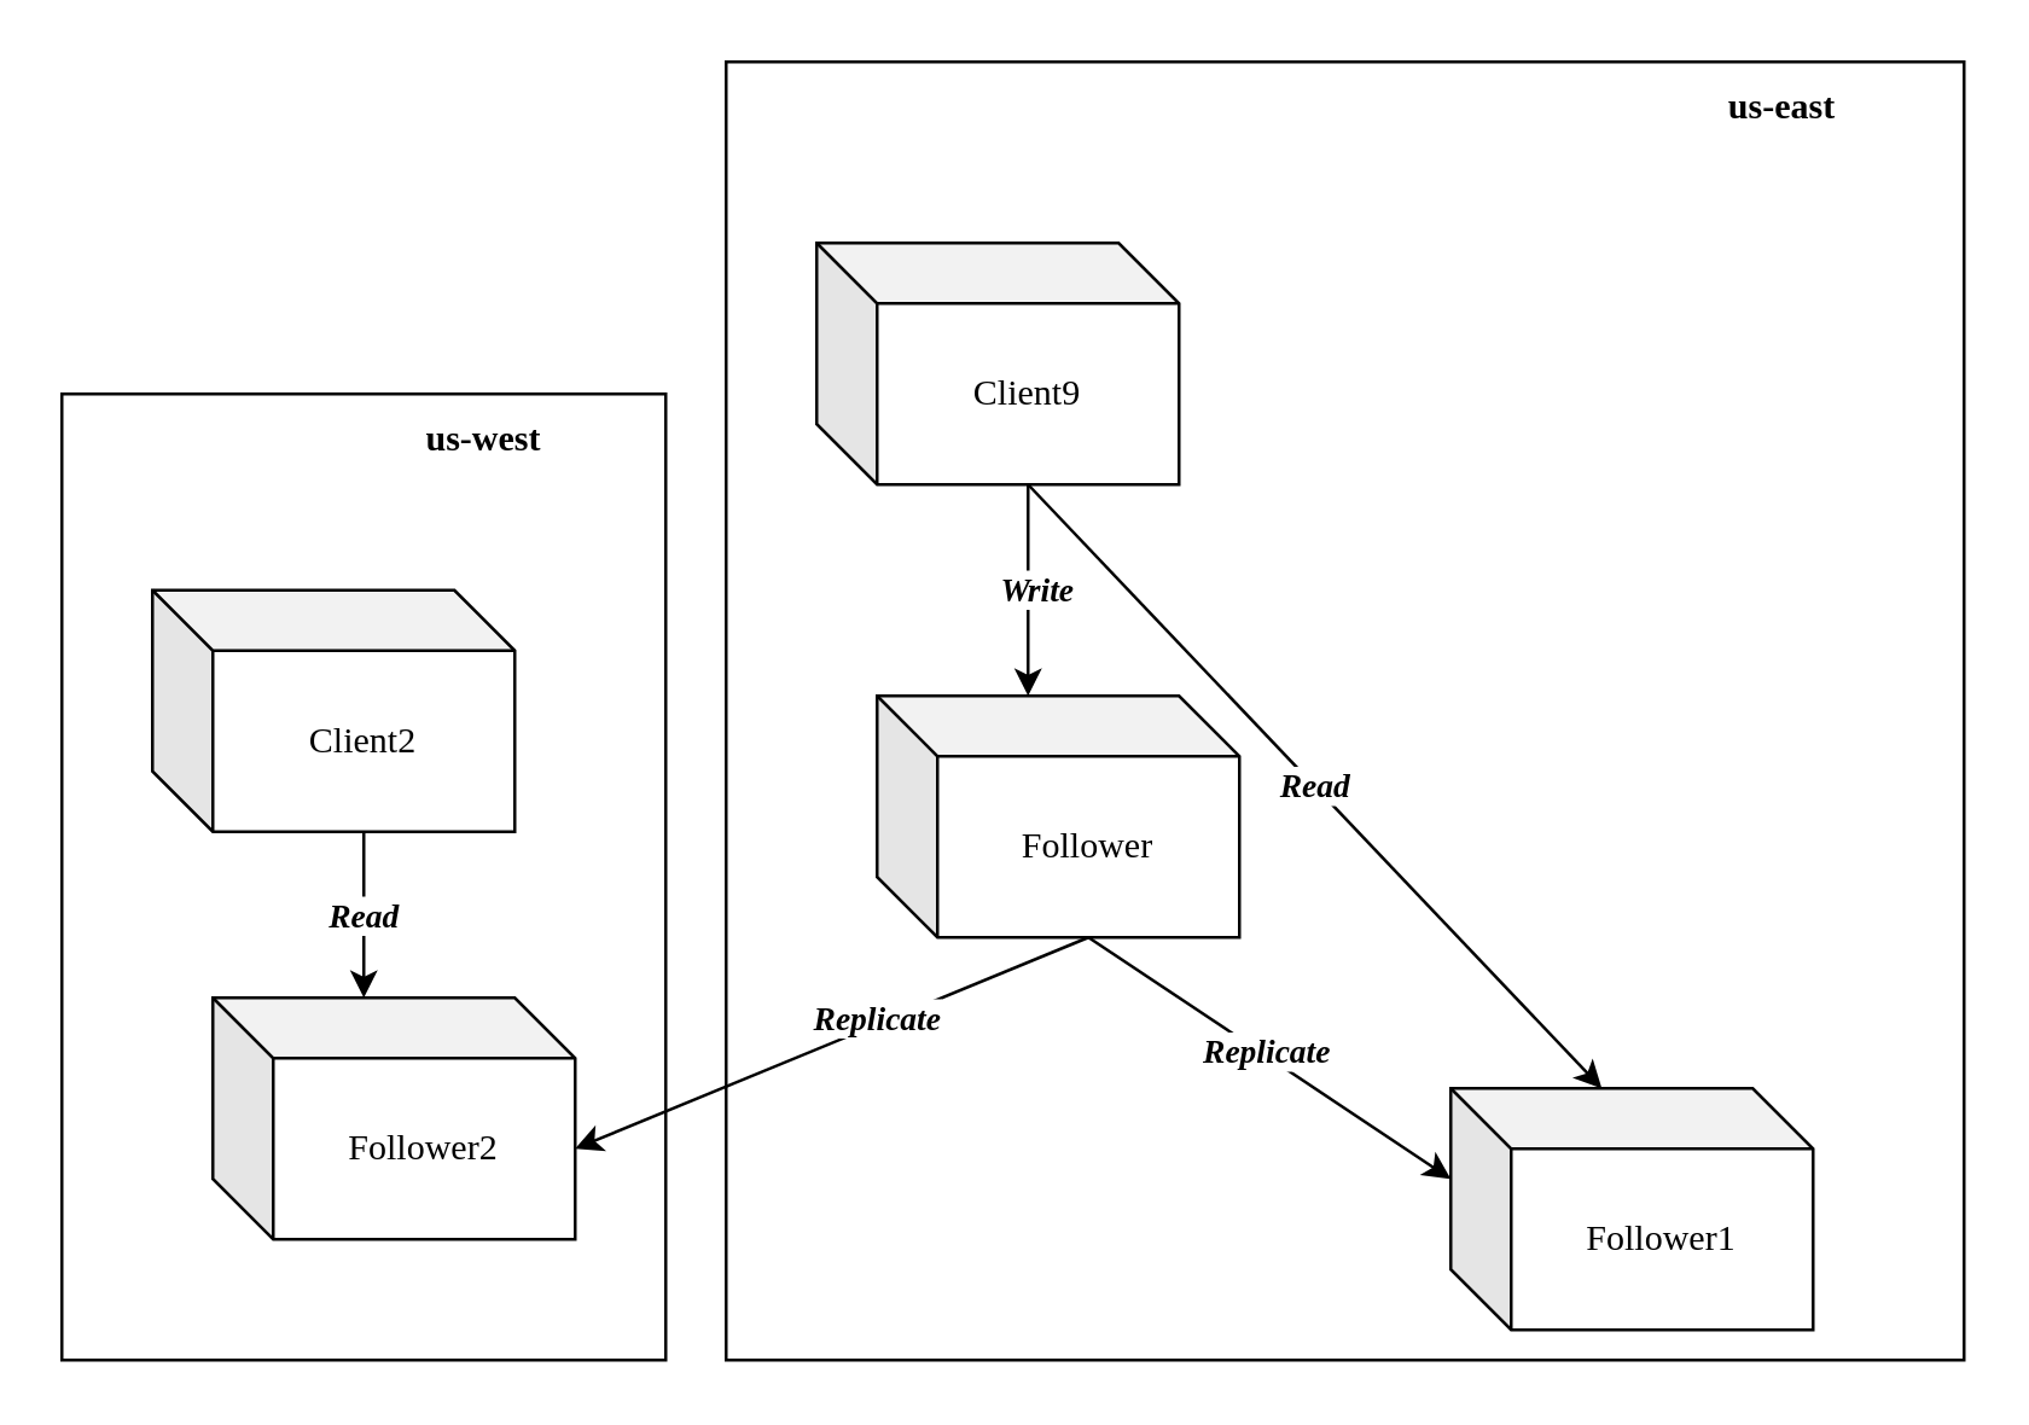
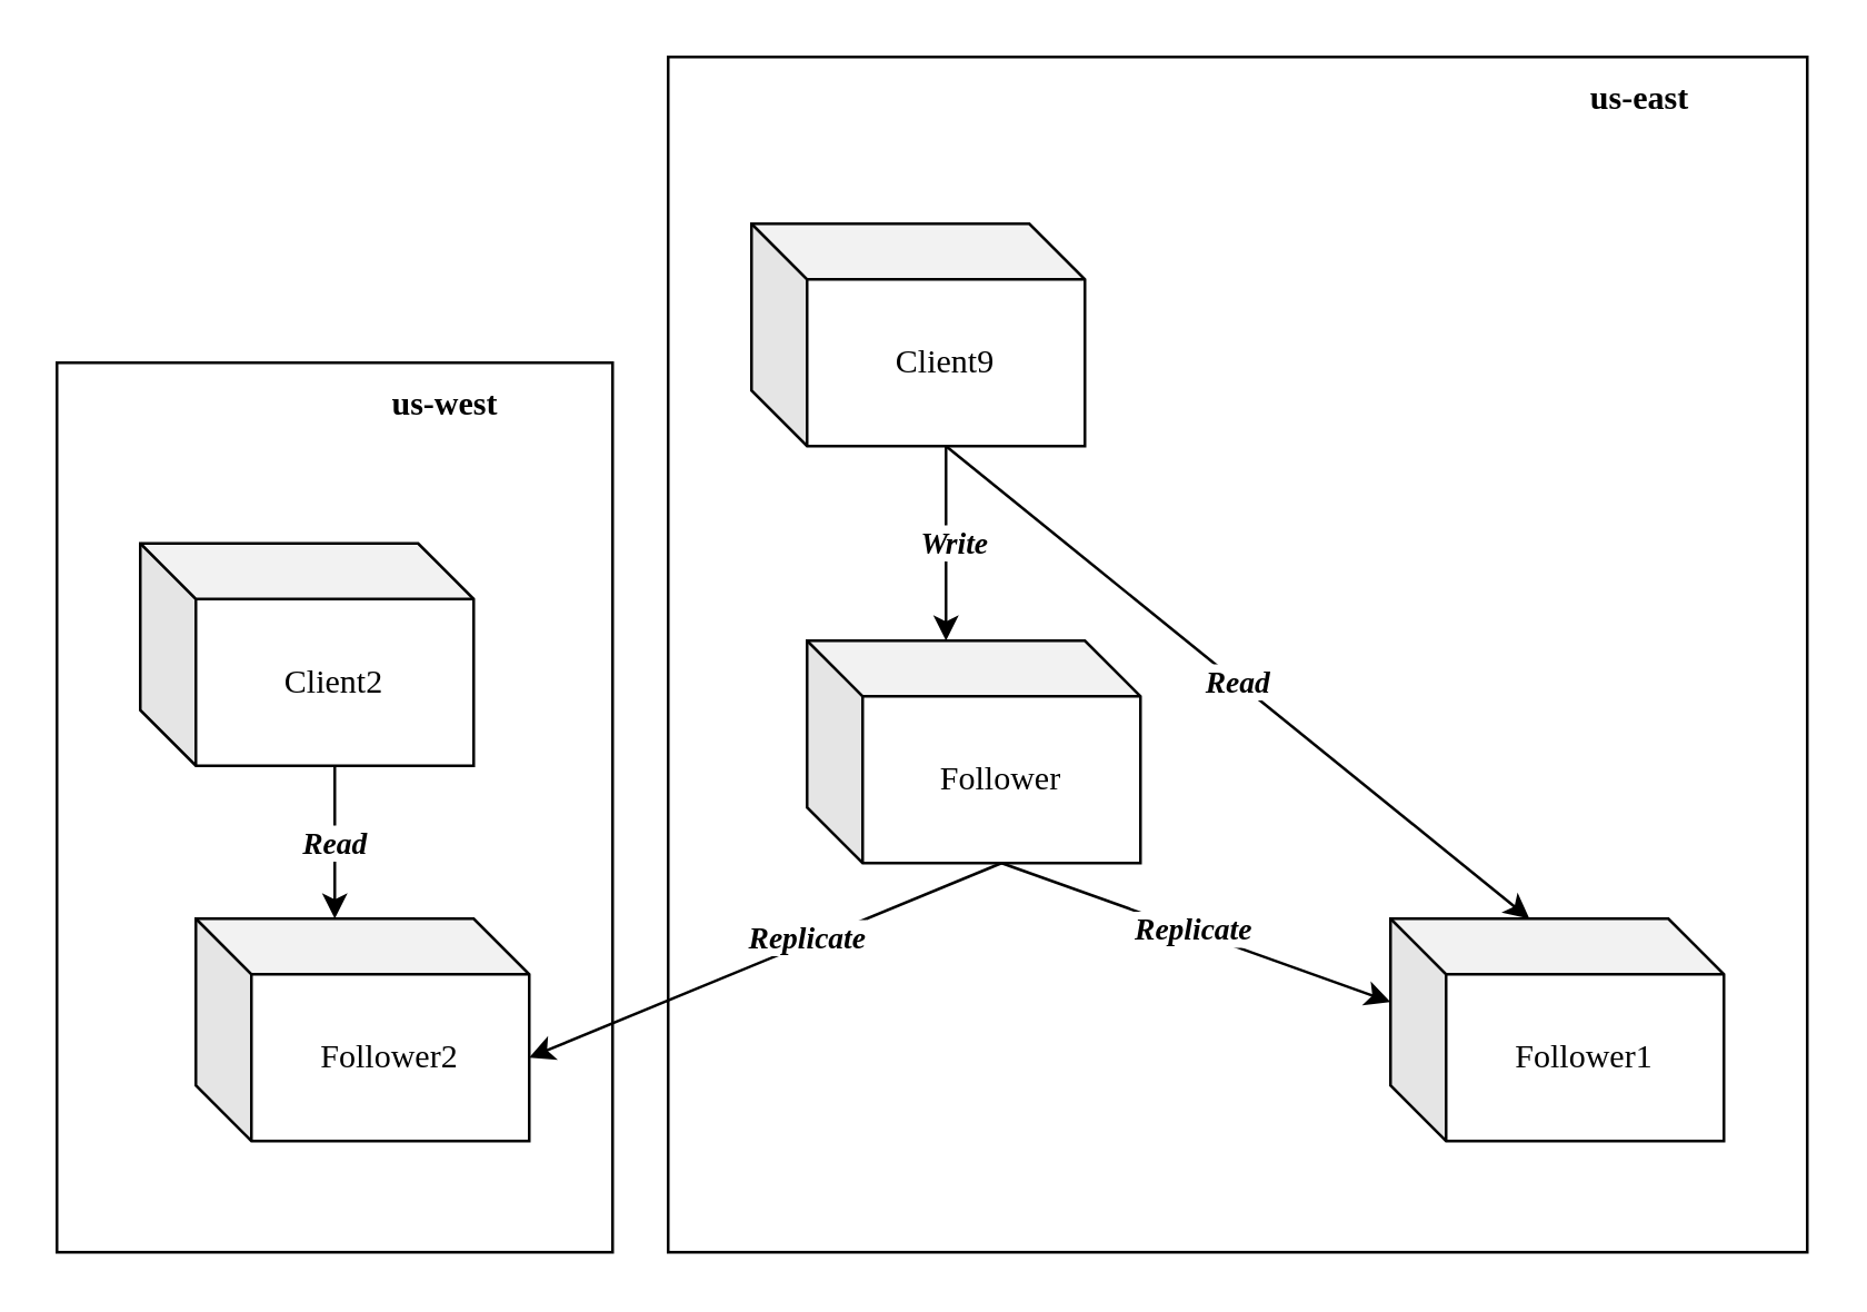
- <mxCell id="10" value="Follower1" style="shape=cube;whiteSpace=wrap;html=1;boundedLbl=1;backgroundOutline=1;darkOpacity=0.05;darkOpacity2=0.1;fontFamily=Fira Code Retina;" vertex="1" parent="1"><mxGeometry x="480" y="360" width="120" height="80" as="geometry" /></mxCell>
+ <mxCell id="10" value="Follower1" style="shape=cube;whiteSpace=wrap;html=1;boundedLbl=1;backgroundOutline=1;darkOpacity=0.05;darkOpacity2=0.1;fontFamily=Fira Code Retina;" vertex="1" parent="1"><mxGeometry x="500" y="330" width="120" height="80" as="geometry" /></mxCell>
